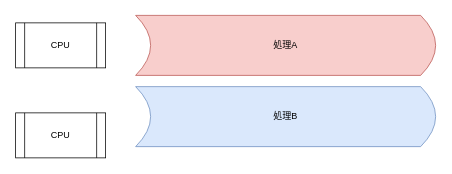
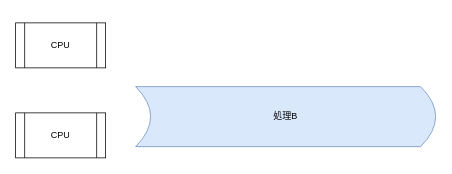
- <mxCell id="2" value="処理A" style="shape=dataStorage;whiteSpace=wrap;html=1;fixedSize=1;direction=west;fillColor=#f8cecc;strokeColor=#b85450;" vertex="1" parent="1"><mxGeometry x="180" y="20" width="400" height="80" as="geometry" /></mxCell>
